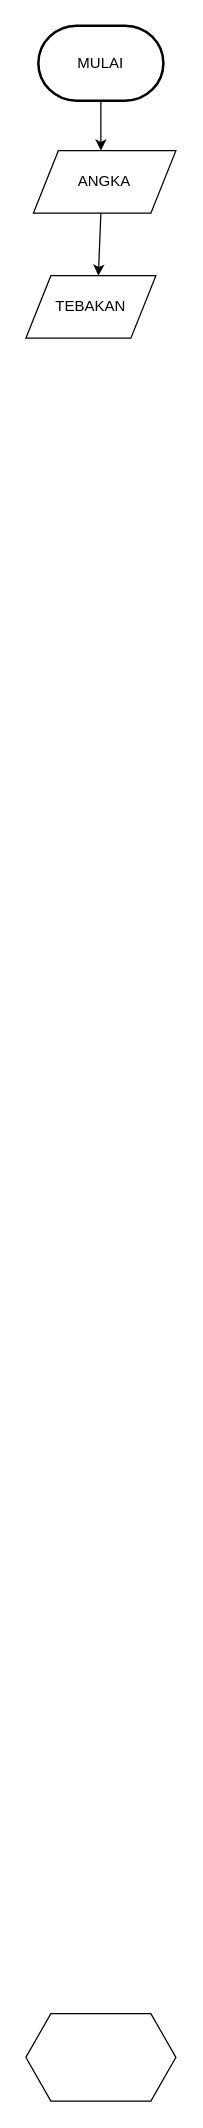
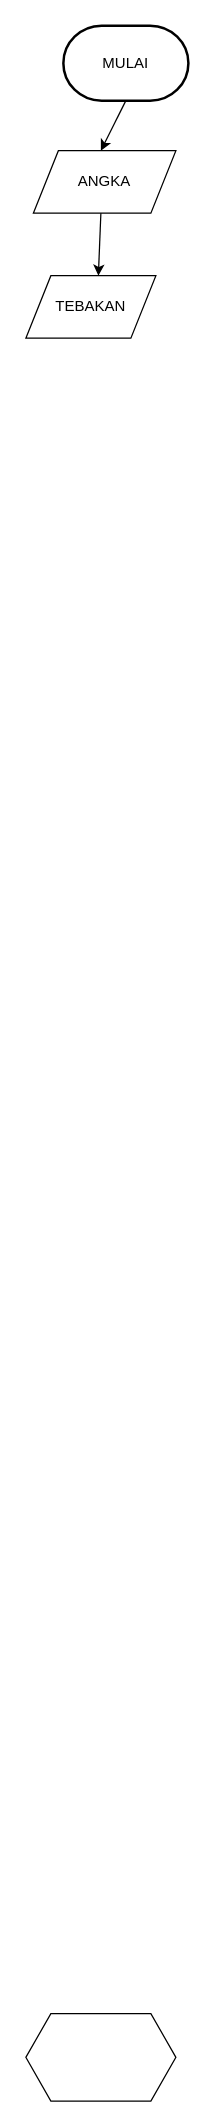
- <mxCell id="3" value="MULAI" style="strokeWidth=2;html=1;shape=mxgraph.flowchart.terminator;whiteSpace=wrap;" vertex="1" parent="1"><mxGeometry x="30" y="20" width="100" height="60" as="geometry" /></mxCell>
+ <mxCell id="3" value="MULAI" style="strokeWidth=2;html=1;shape=mxgraph.flowchart.terminator;whiteSpace=wrap;" vertex="1" parent="1"><mxGeometry x="50" y="20" width="100" height="60" as="geometry" /></mxCell>
